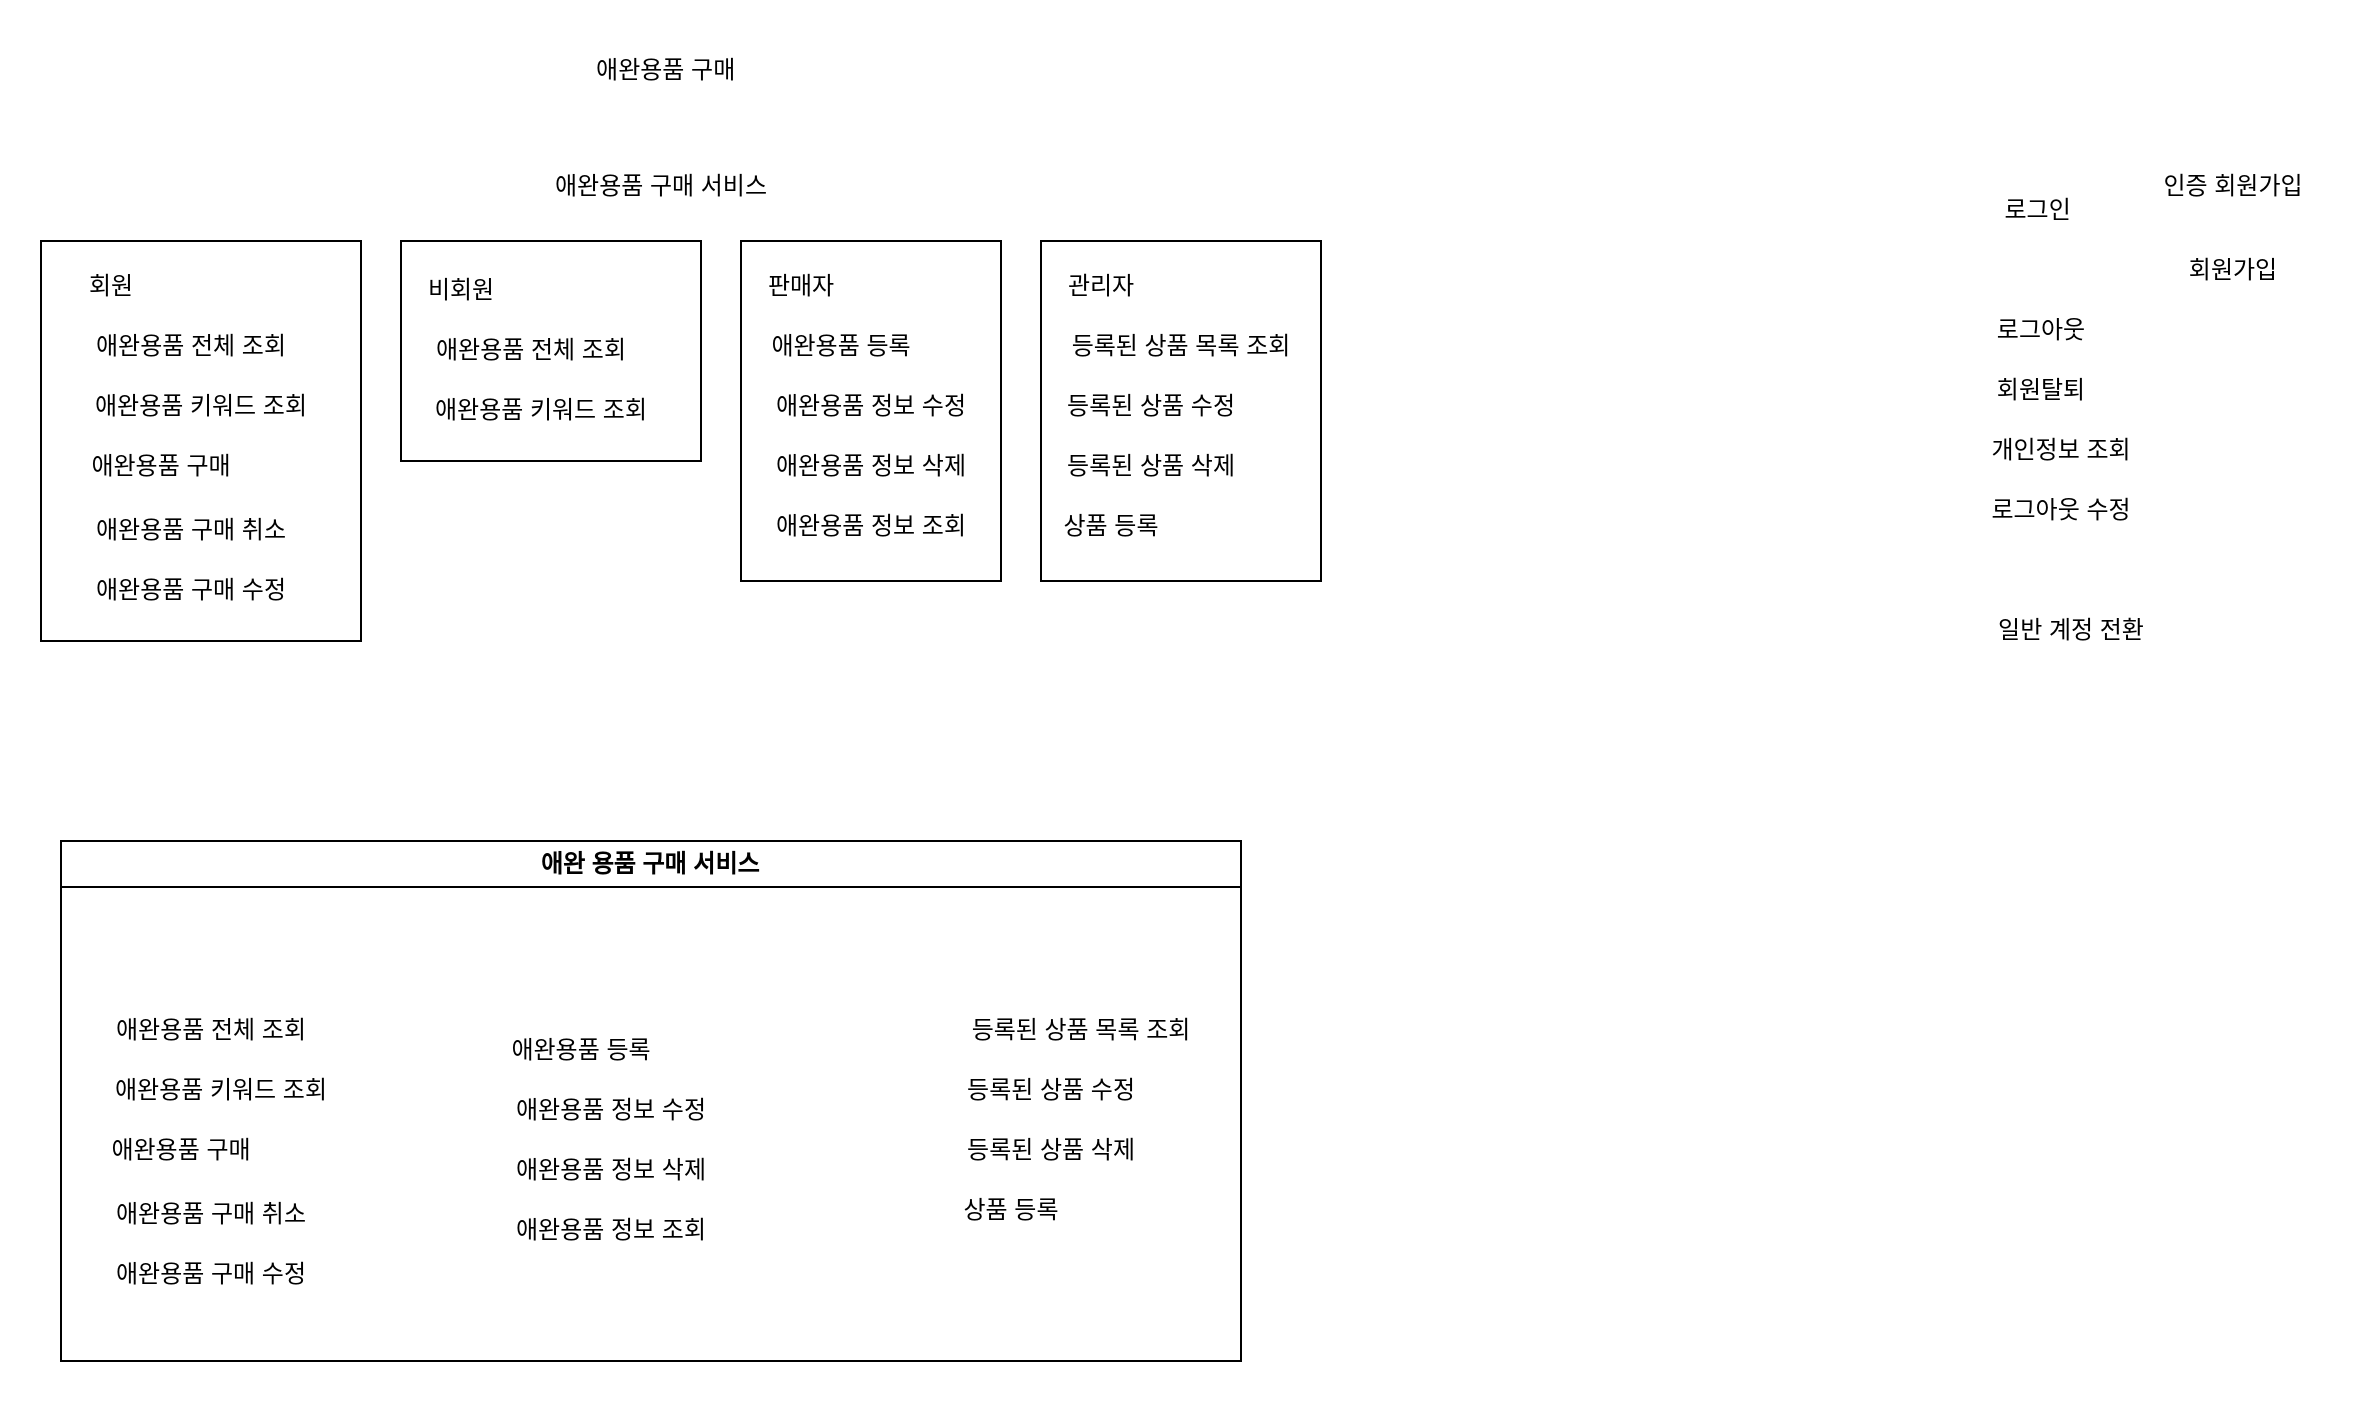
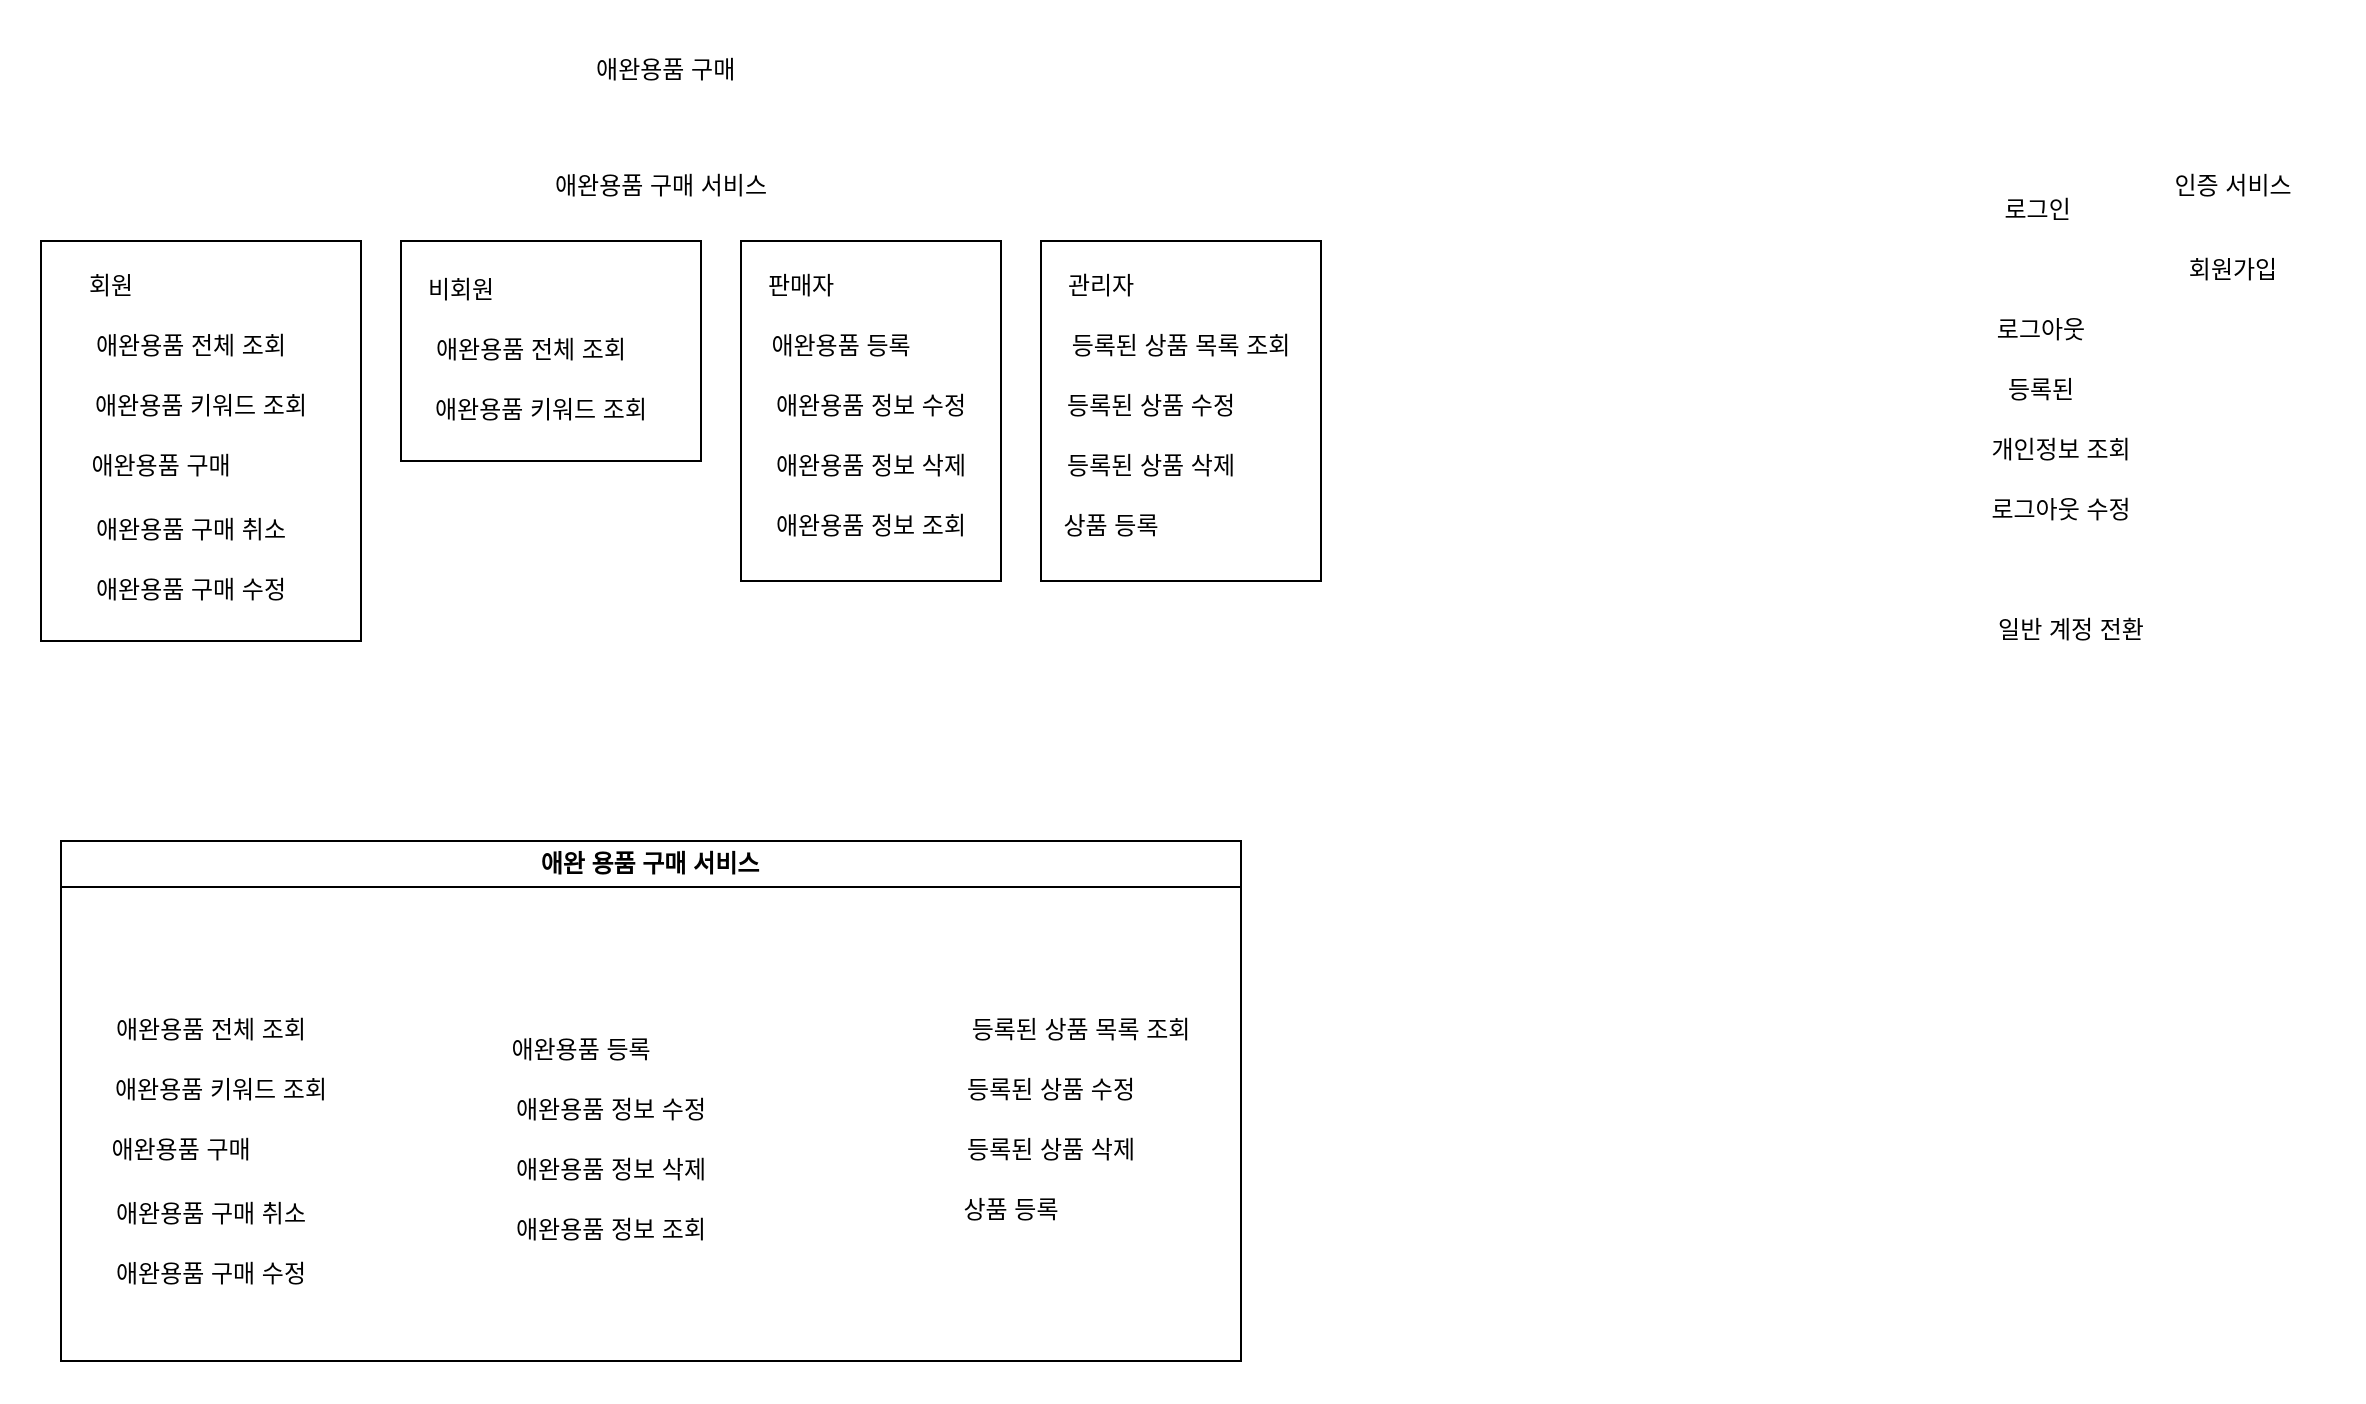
- <mxCell id="41" value="인증 회원가입" style="text;html=1;align=center;verticalAlign=middle;resizable=0;points=[];autosize=1;strokeColor=none;fillColor=none;" vertex="1" parent="1"><mxGeometry x="1071" y="78" width="90" height="30" as="geometry" /></mxCell>
+ <mxCell id="41" value="인증 서비스" style="text;html=1;align=center;verticalAlign=middle;resizable=0;points=[];autosize=1;strokeColor=none;fillColor=none;" vertex="1" parent="1"><mxGeometry x="1071" y="78" width="90" height="30" as="geometry" /></mxCell>
- <mxCell id="45" value="회원탈퇴" style="text;html=1;align=center;verticalAlign=middle;resizable=0;points=[];autosize=1;strokeColor=none;fillColor=none;" vertex="1" parent="1"><mxGeometry x="985" y="180" width="70" height="30" as="geometry" /></mxCell>
+ <mxCell id="45" value="등록된" style="text;html=1;align=center;verticalAlign=middle;resizable=0;points=[];autosize=1;strokeColor=none;fillColor=none;" vertex="1" parent="1"><mxGeometry x="985" y="180" width="70" height="30" as="geometry" /></mxCell>
